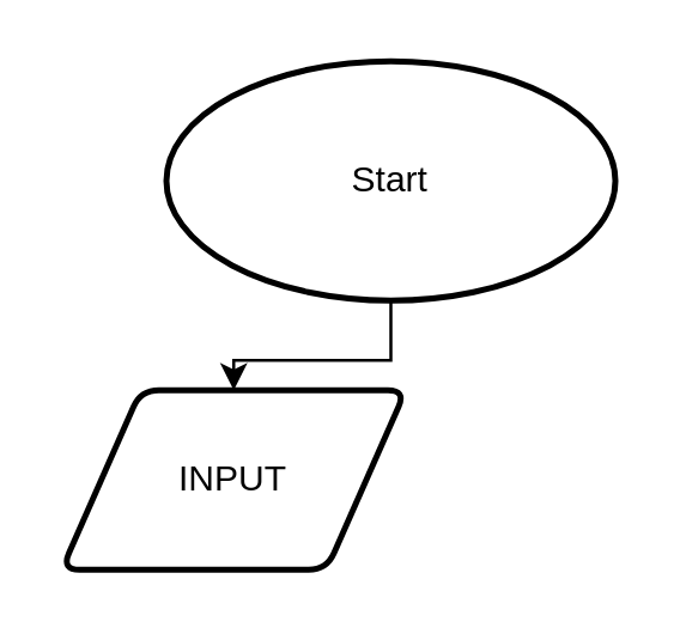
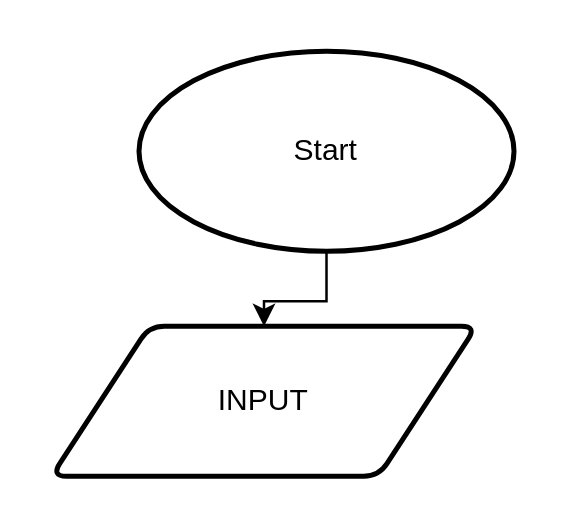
- <mxCell id="4" value="INPUT&lt;br&gt;" style="shape=parallelogram;html=1;strokeWidth=2;perimeter=parallelogramPerimeter;whiteSpace=wrap;rounded=1;arcSize=12;size=0.23;" vertex="1" parent="1"><mxGeometry x="20" y="130" width="115" height="60" as="geometry" /></mxCell>
+ <mxCell id="4" value="INPUT&lt;br&gt;" style="shape=parallelogram;html=1;strokeWidth=2;perimeter=parallelogramPerimeter;whiteSpace=wrap;rounded=1;arcSize=12;size=0.23;" vertex="1" parent="1"><mxGeometry x="20" y="130" width="170" height="60" as="geometry" /></mxCell>
